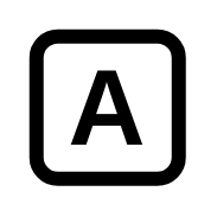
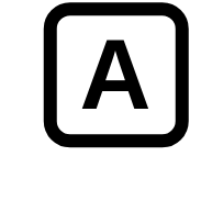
- <mxCell id="2" value="A" style="whiteSpace=wrap;html=1;aspect=fixed;rounded=1;strokeWidth=8;fontFamily=Helvetica;fontSize=60;fontStyle=1" vertex="1" parent="1"><mxGeometry x="20" y="20" width="80" height="80" as="geometry" /></mxCell>
+ <mxCell id="2" value="A" style="whiteSpace=wrap;html=1;aspect=fixed;rounded=1;strokeWidth=8;fontFamily=Helvetica;fontSize=60;fontStyle=1" vertex="1" parent="1"><mxGeometry x="30" y="5" width="80" height="80" as="geometry" /></mxCell>
